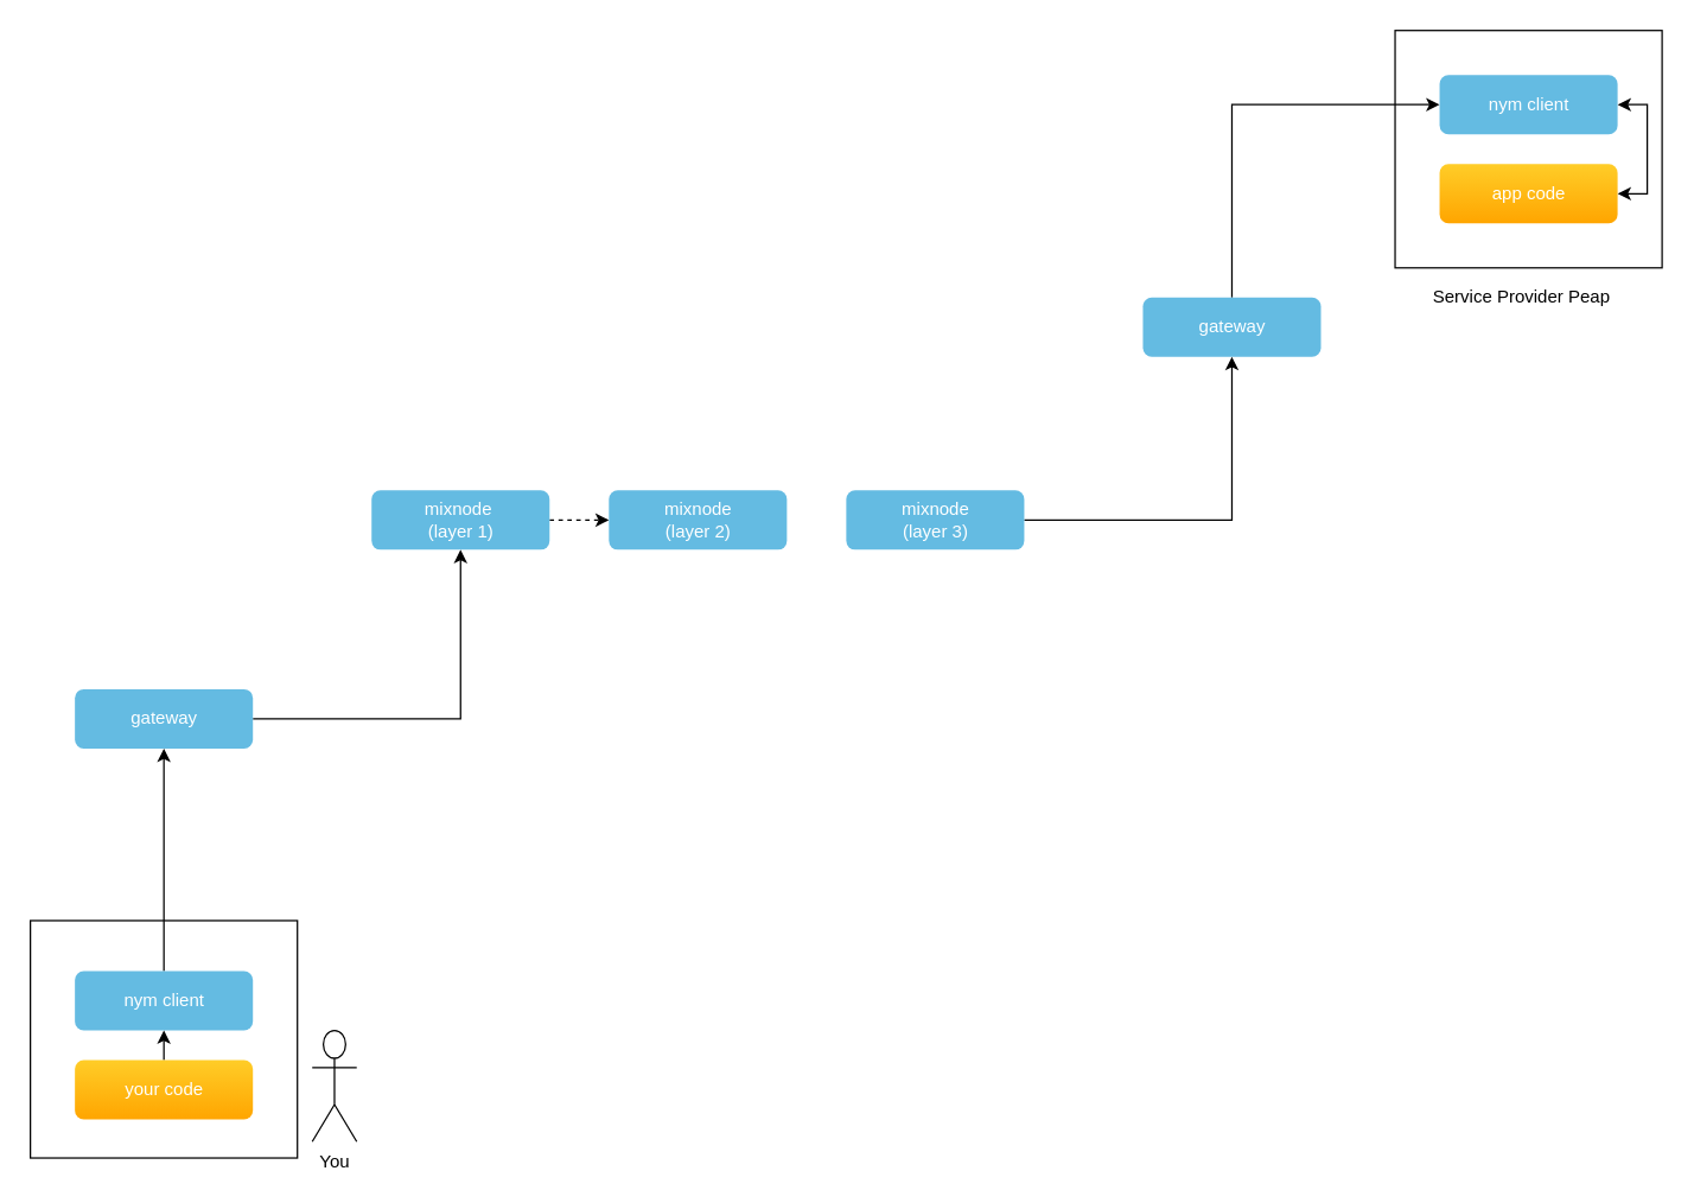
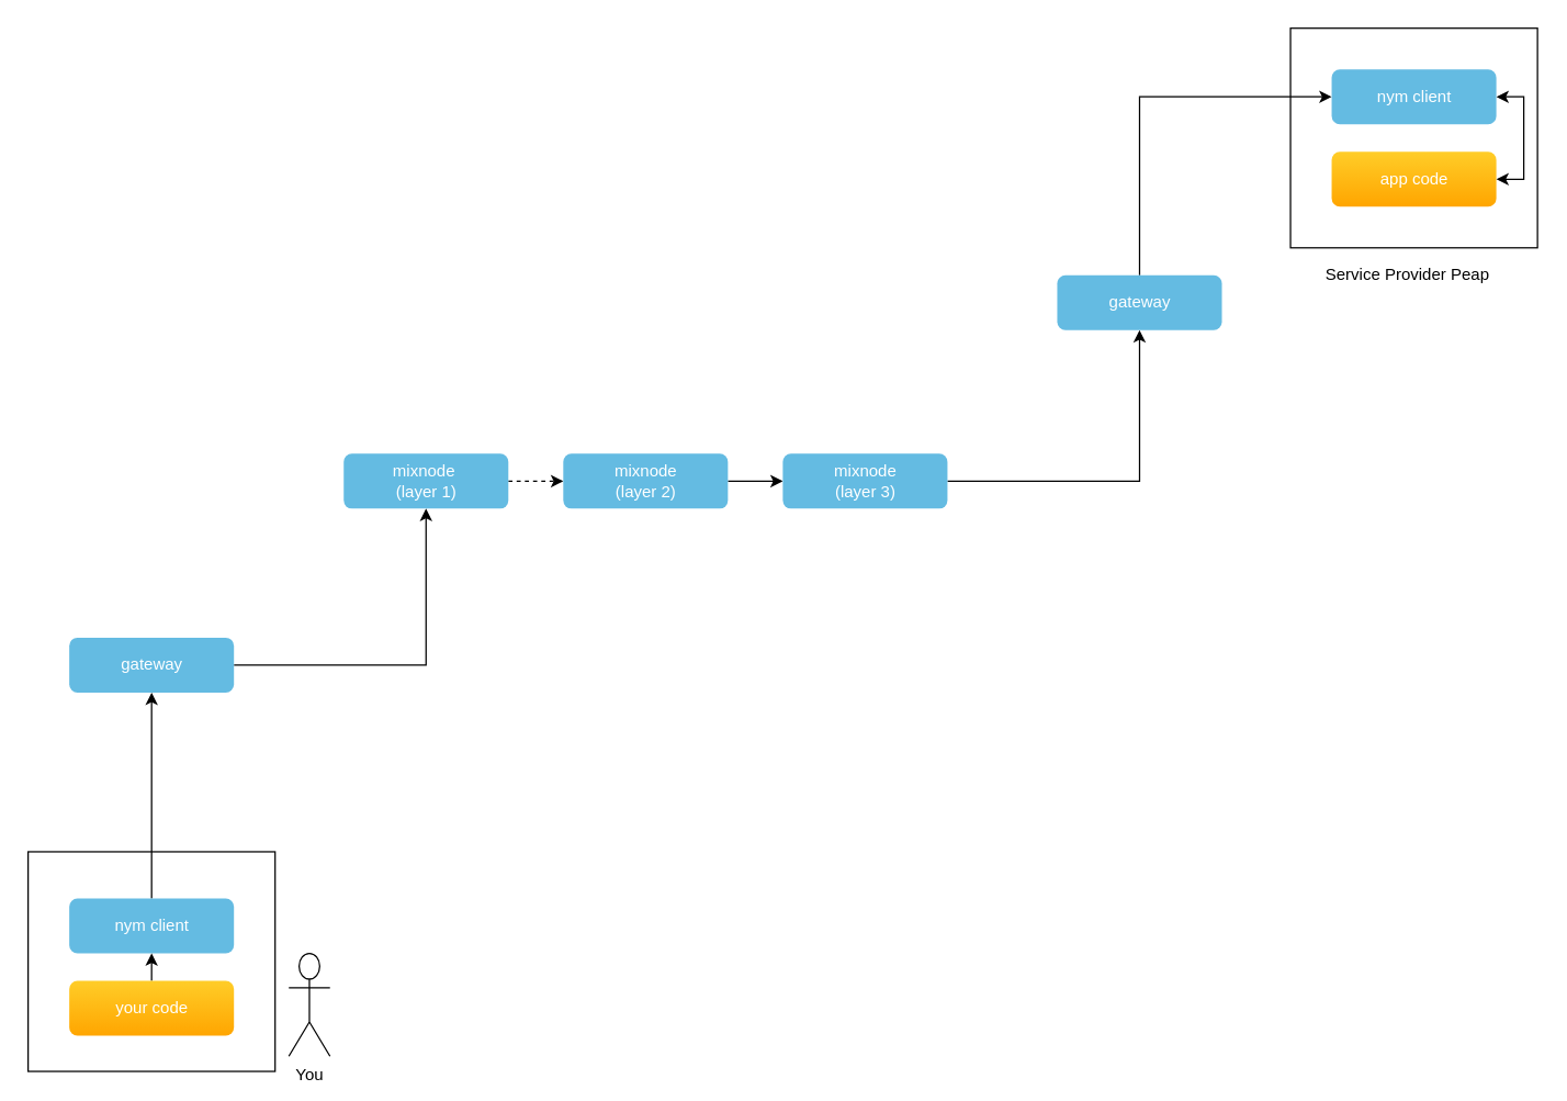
+ <mxCell id="10" style="edgeStyle=orthogonalEdgeStyle;rounded=0;orthogonalLoop=1;jettySize=auto;html=1;" parent="1" source="11" target="13" edge="1"><mxGeometry relative="1" as="geometry" /></mxCell>
